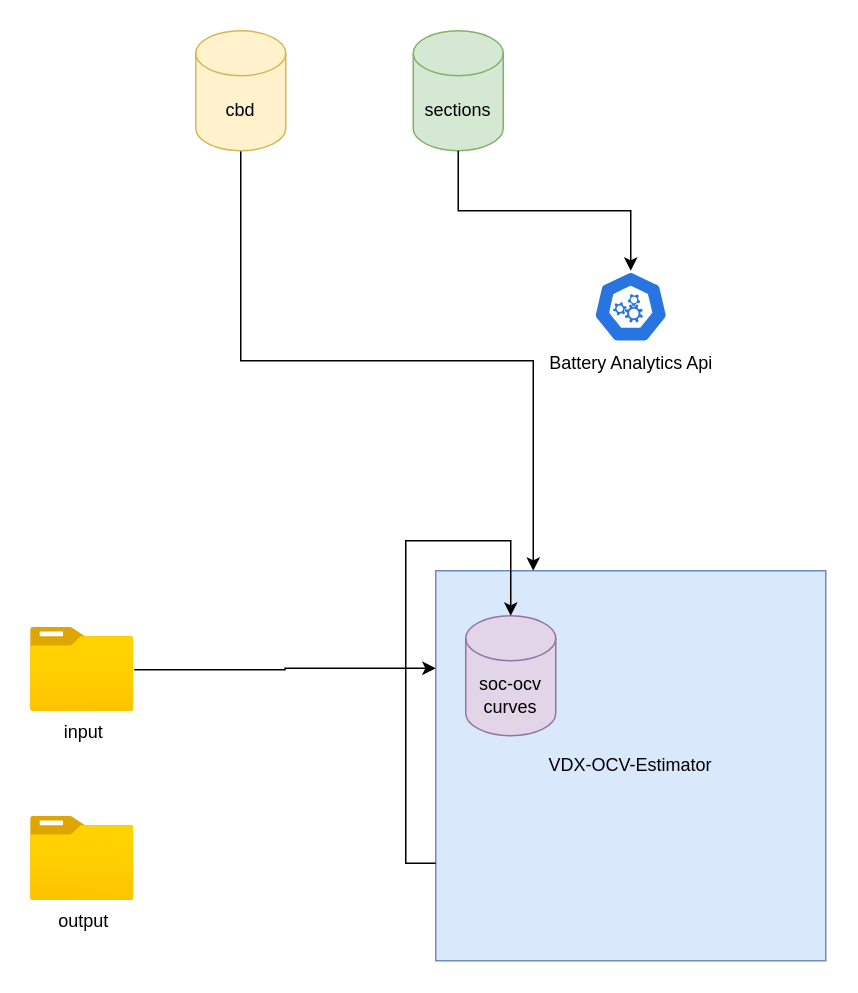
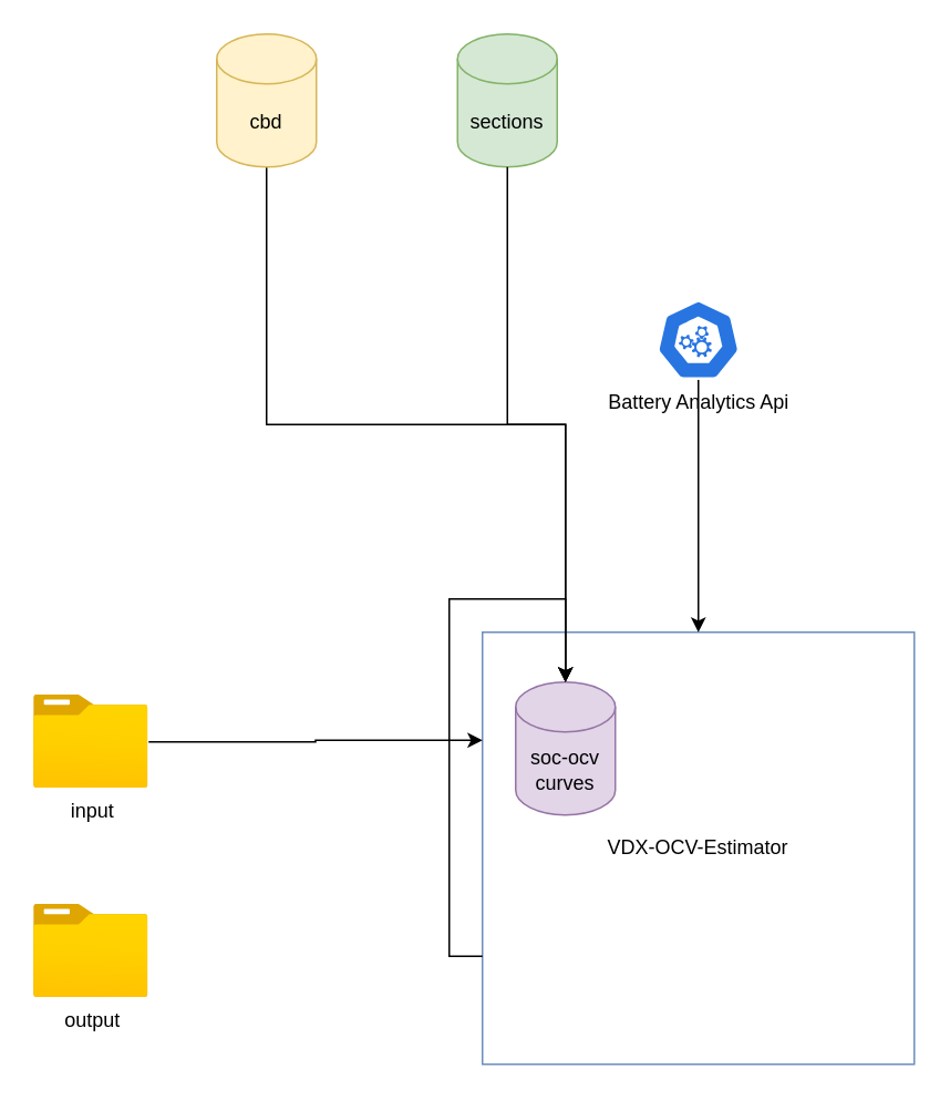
- <mxCell id="12" style="edgeStyle=orthogonalEdgeStyle;rounded=0;orthogonalLoop=1;jettySize=auto;html=1;exitX=0.5;exitY=1;exitDx=0;exitDy=0;exitPerimeter=0;entryX=0.5;entryY=0;entryDx=0;entryDy=0;entryPerimeter=0;" edge="1" parent="1" source="4" target="6"><mxGeometry relative="1" as="geometry" /></mxCell>
+ <mxCell id="12" style="edgeStyle=orthogonalEdgeStyle;rounded=0;orthogonalLoop=1;jettySize=auto;html=1;exitX=0.5;exitY=1;exitDx=0;exitDy=0;exitPerimeter=0;" edge="1" parent="1" source="4" target="3"><mxGeometry relative="1" as="geometry" /></mxCell>
- <mxCell id="7" style="edgeStyle=orthogonalEdgeStyle;rounded=0;orthogonalLoop=1;jettySize=auto;html=1;exitX=0.5;exitY=1;exitDx=0;exitDy=0;exitPerimeter=0;entryX=0.25;entryY=0;entryDx=0;entryDy=0;" edge="1" parent="1" source="8" target="2"><mxGeometry relative="1" as="geometry" /></mxCell>
+ <mxCell id="7" style="edgeStyle=orthogonalEdgeStyle;rounded=0;orthogonalLoop=1;jettySize=auto;html=1;exitX=0.5;exitY=1;exitDx=0;exitDy=0;exitPerimeter=0;" edge="1" parent="1" source="8" target="3"><mxGeometry relative="1" as="geometry" /></mxCell>
+ <mxCell id="5" style="edgeStyle=orthogonalEdgeStyle;rounded=0;orthogonalLoop=1;jettySize=auto;html=1;exitX=0.5;exitY=1;exitDx=0;exitDy=0;exitPerimeter=0;entryX=0.5;entryY=0;entryDx=0;entryDy=0;" edge="1" parent="1" source="6" target="2"><mxGeometry relative="1" as="geometry" /></mxCell>
- <mxCell id="2" value="VDX-OCV-Estimator" style="whiteSpace=wrap;html=1;aspect=fixed;fillColor=#dae8fc;strokeColor=#6c8ebf;" vertex="1" parent="1"><mxGeometry x="290" y="380" width="260" height="260" as="geometry" /></mxCell>
+ <mxCell id="2" value="VDX-OCV-Estimator" style="whiteSpace=wrap;html=1;aspect=fixed;fillColor=#ffffff;strokeColor=#6c8ebf;" vertex="1" parent="1"><mxGeometry x="290" y="380" width="260" height="260" as="geometry" /></mxCell>
